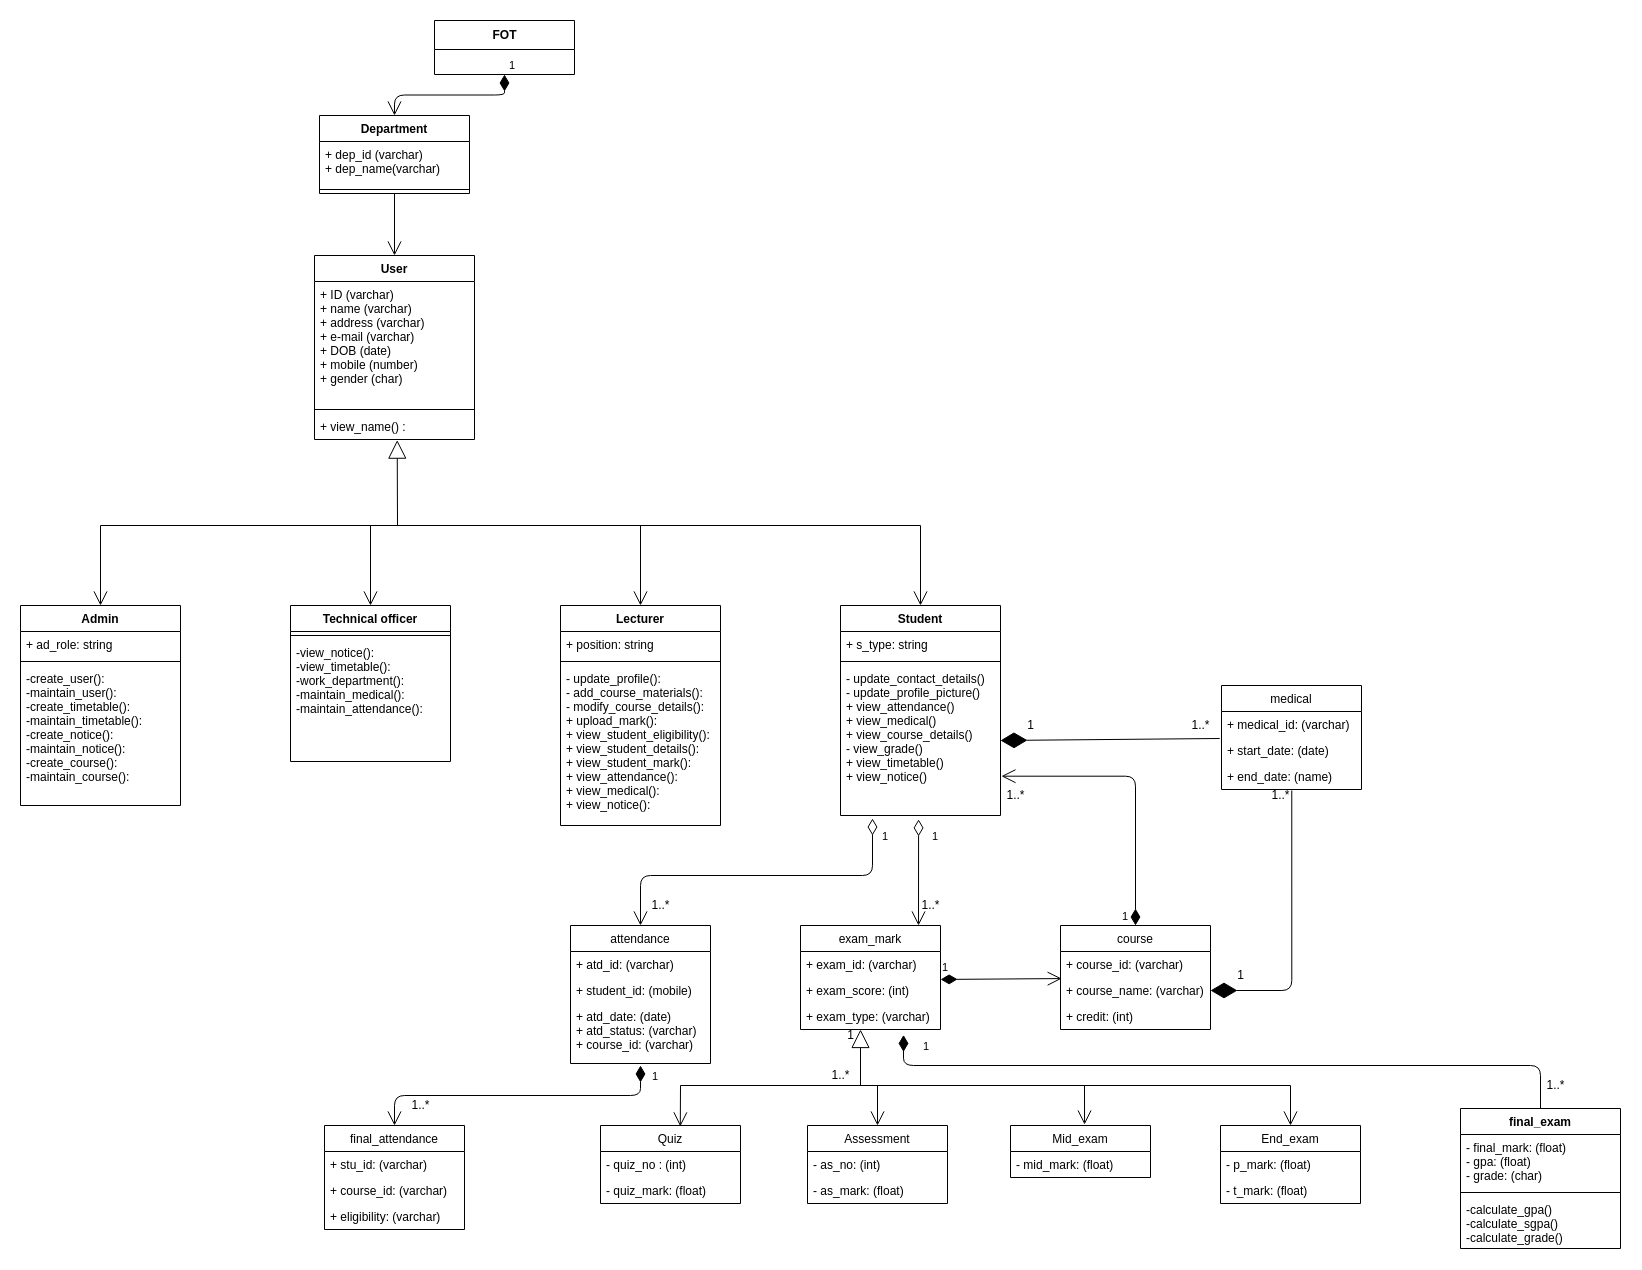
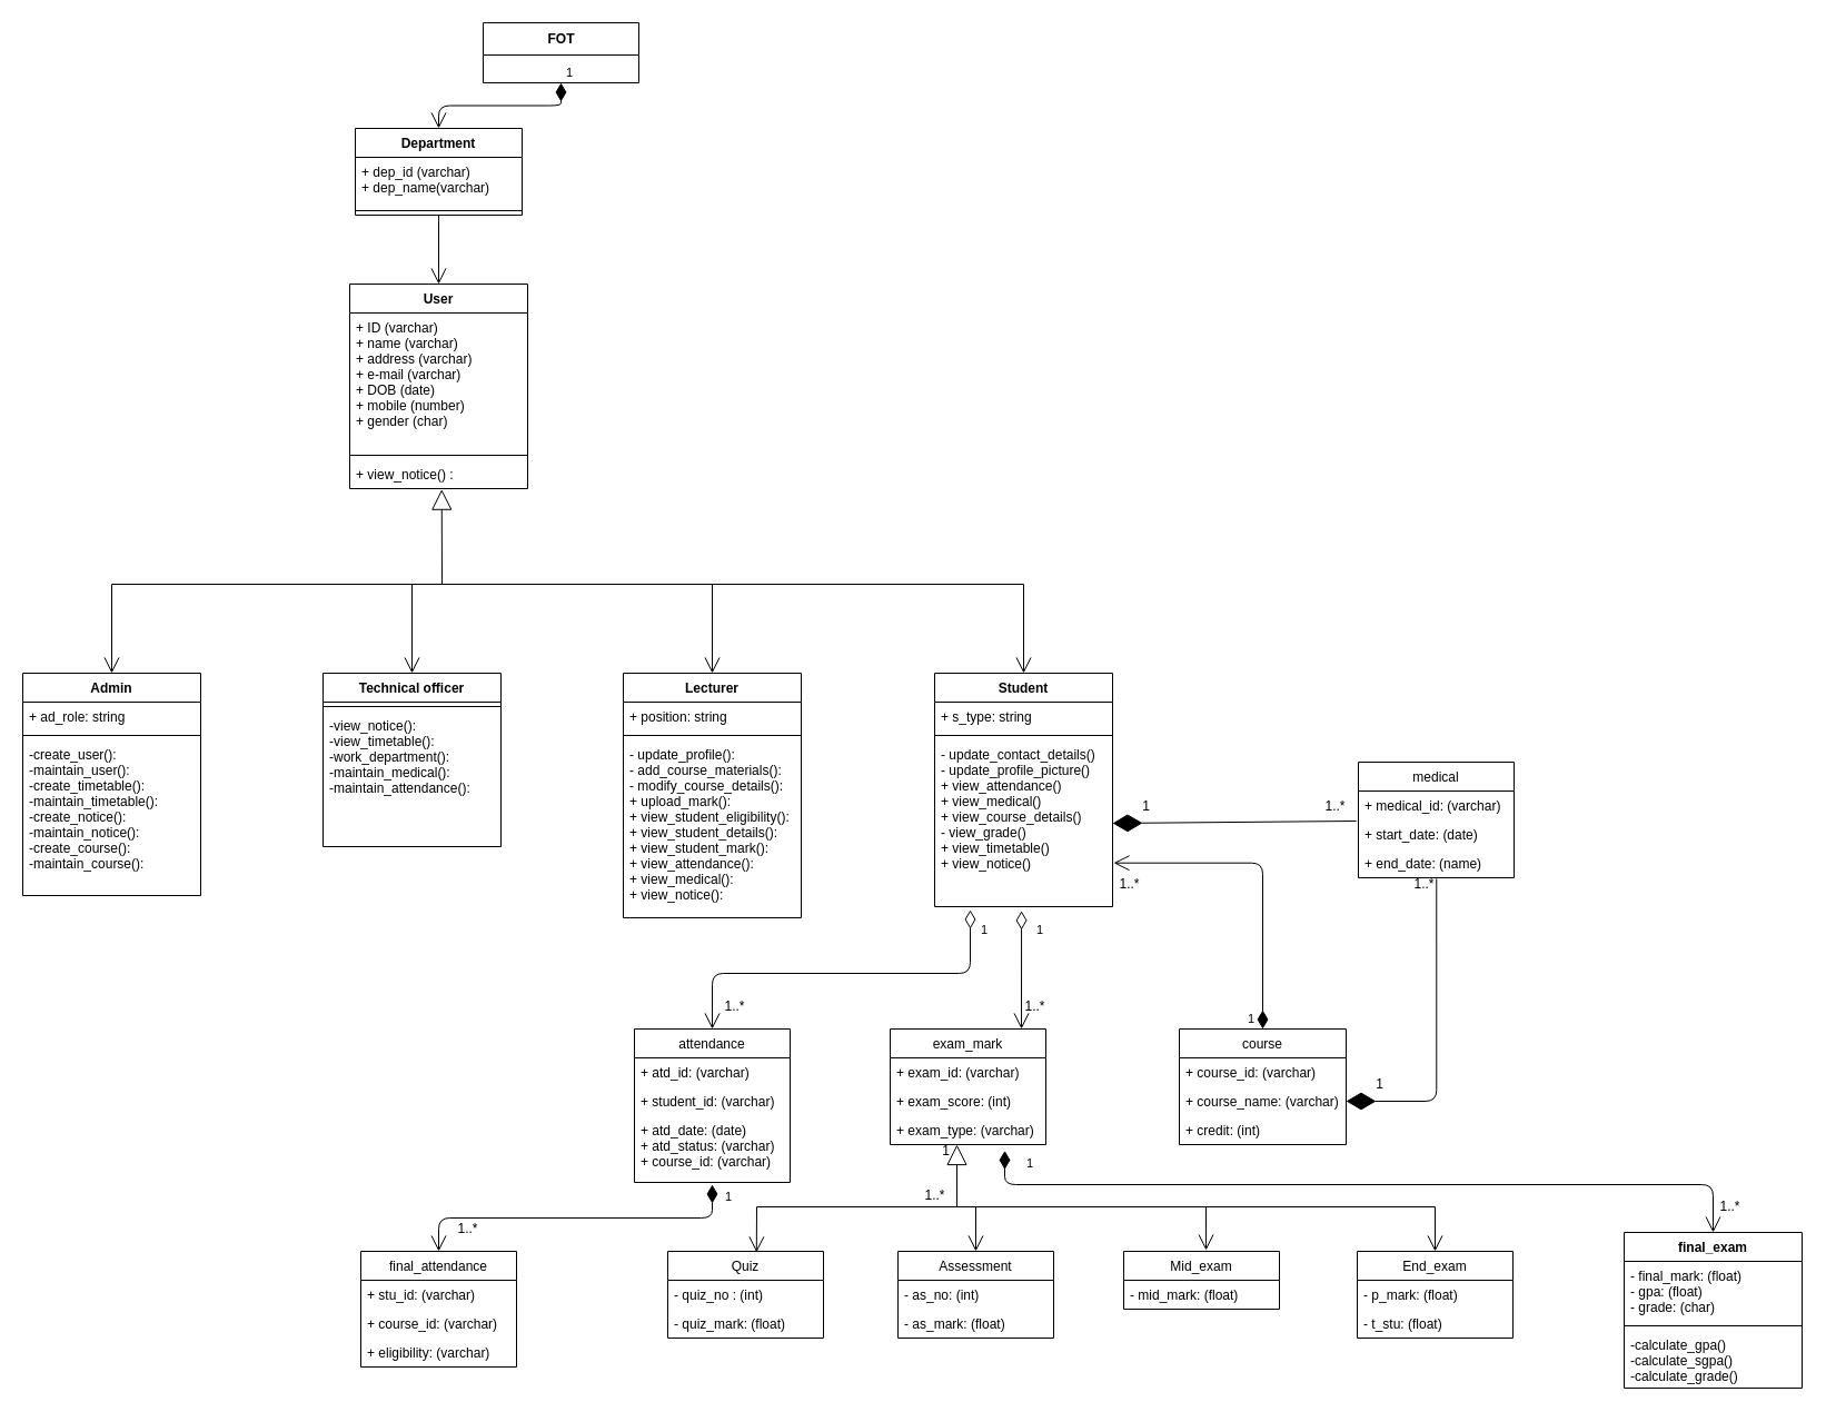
- <mxCell id="9" value="+ view_name() : " style="text;strokeColor=none;fillColor=none;align=left;verticalAlign=top;spacingLeft=4;spacingRight=4;overflow=hidden;rotatable=0;points=[[0,0.5],[1,0.5]];portConstraint=eastwest;" parent="6" vertex="1"><mxGeometry y="158" width="160" height="26" as="geometry" /></mxCell>
+ <mxCell id="9" value="+ view_notice() : " style="text;strokeColor=none;fillColor=none;align=left;verticalAlign=top;spacingLeft=4;spacingRight=4;overflow=hidden;rotatable=0;points=[[0,0.5],[1,0.5]];portConstraint=eastwest;" parent="6" vertex="1"><mxGeometry y="158" width="160" height="26" as="geometry" /></mxCell>
- <mxCell id="52" value="1" style="endArrow=open;html=1;endSize=12;startArrow=diamondThin;startSize=14;startFill=1;align=left;verticalAlign=bottom;exitX=1.001;exitY=0.075;exitDx=0;exitDy=0;exitPerimeter=0;entryX=0.008;entryY=0.041;entryDx=0;entryDy=0;entryPerimeter=0;" parent="1" source="43" target="39" edge="1"><mxGeometry x="-1" y="3" relative="1" as="geometry"><mxPoint x="940" y="805" as="sourcePoint" /><mxPoint x="1059" y="979" as="targetPoint" /></mxGeometry></mxCell>
- <mxCell id="47" value="+ student_id: (mobile)" style="text;strokeColor=none;fillColor=none;align=left;verticalAlign=top;spacingLeft=4;spacingRight=4;overflow=hidden;rotatable=0;points=[[0,0.5],[1,0.5]];portConstraint=eastwest;" parent="45" vertex="1"><mxGeometry y="52" width="140" height="26" as="geometry" /></mxCell>
+ <mxCell id="47" value="+ student_id: (varchar)" style="text;strokeColor=none;fillColor=none;align=left;verticalAlign=top;spacingLeft=4;spacingRight=4;overflow=hidden;rotatable=0;points=[[0,0.5],[1,0.5]];portConstraint=eastwest;" parent="45" vertex="1"><mxGeometry y="52" width="140" height="26" as="geometry" /></mxCell>
- <mxCell id="81" value="1" style="endArrow=none;html=1;endSize=12;startArrow=diamondThin;startSize=14;startFill=1;align=left;verticalAlign=bottom;exitX=0.736;exitY=1.21;exitDx=0;exitDy=0;exitPerimeter=0;entryX=0.5;entryY=0;entryDx=0;entryDy=0;edgeStyle=orthogonalEdgeStyle;" parent="1" source="44" target="77" edge="1"><mxGeometry x="-0.866" y="10" relative="1" as="geometry"><mxPoint x="1270" y="1015" as="sourcePoint" /><mxPoint x="1430" y="1015" as="targetPoint" /><Array as="points"><mxPoint x="903" y="1065" /><mxPoint x="1540" y="1065" /></Array><mxPoint x="1" as="offset" /></mxGeometry></mxCell>
+ <mxCell id="81" value="1" style="endArrow=open;html=1;endSize=12;startArrow=diamondThin;startSize=14;startFill=1;align=left;verticalAlign=bottom;exitX=0.736;exitY=1.21;exitDx=0;exitDy=0;exitPerimeter=0;entryX=0.5;entryY=0;entryDx=0;entryDy=0;edgeStyle=orthogonalEdgeStyle;" parent="1" source="44" target="77" edge="1"><mxGeometry x="-0.866" y="10" relative="1" as="geometry"><mxPoint x="1270" y="1015" as="sourcePoint" /><mxPoint x="1430" y="1015" as="targetPoint" /><Array as="points"><mxPoint x="903" y="1065" /><mxPoint x="1540" y="1065" /></Array><mxPoint x="1" as="offset" /></mxGeometry></mxCell>
- <mxCell id="70" value="- t_mark: (float)" style="text;strokeColor=none;fillColor=none;align=left;verticalAlign=top;spacingLeft=4;spacingRight=4;overflow=hidden;rotatable=0;points=[[0,0.5],[1,0.5]];portConstraint=eastwest;" parent="68" vertex="1"><mxGeometry y="52" width="140" height="26" as="geometry" /></mxCell>
+ <mxCell id="70" value="- t_stu: (float)" style="text;strokeColor=none;fillColor=none;align=left;verticalAlign=top;spacingLeft=4;spacingRight=4;overflow=hidden;rotatable=0;points=[[0,0.5],[1,0.5]];portConstraint=eastwest;" parent="68" vertex="1"><mxGeometry y="52" width="140" height="26" as="geometry" /></mxCell>
